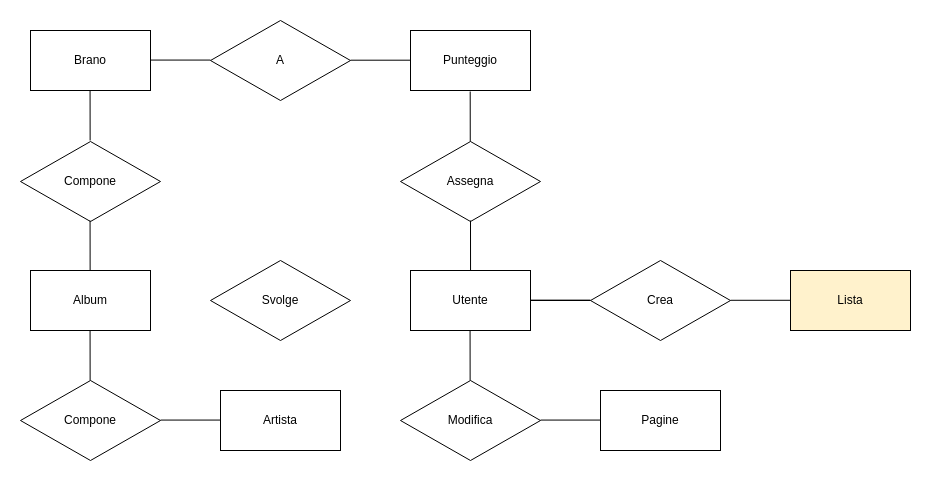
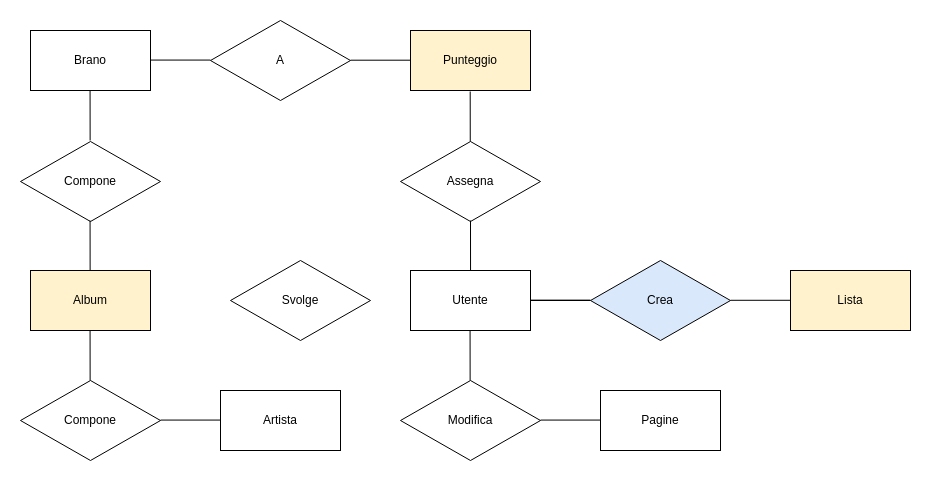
- <mxCell id="6" value="Punteggio" style="rounded=0;whiteSpace=wrap;html=1;" parent="1" vertex="1"><mxGeometry x="410" y="30" width="120" height="60" as="geometry" /></mxCell>
+ <mxCell id="6" value="Punteggio" style="rounded=0;whiteSpace=wrap;html=1;fillColor=#fff2cc;" parent="1" vertex="1"><mxGeometry x="410" y="30" width="120" height="60" as="geometry" /></mxCell>
- <mxCell id="20" value="Album" style="rounded=0;whiteSpace=wrap;html=1;" parent="1" vertex="1"><mxGeometry x="30" y="270" width="120" height="60" as="geometry" /></mxCell>
+ <mxCell id="20" value="Album" style="rounded=0;whiteSpace=wrap;html=1;fillColor=#fff2cc;" parent="1" vertex="1"><mxGeometry x="30" y="270" width="120" height="60" as="geometry" /></mxCell>
- <mxCell id="28" value="Svolge" style="rhombus;whiteSpace=wrap;html=1;" vertex="1" parent="1"><mxGeometry x="210" y="260" width="140" height="80" as="geometry" /></mxCell>
+ <mxCell id="28" value="Svolge" style="rhombus;whiteSpace=wrap;html=1;" vertex="1" parent="1"><mxGeometry x="230" y="260" width="140" height="80" as="geometry" /></mxCell>
- <mxCell id="7" value="Crea" style="rhombus;whiteSpace=wrap;html=1;" parent="1" vertex="1"><mxGeometry x="590" y="260" width="140" height="80" as="geometry" /></mxCell>
+ <mxCell id="7" value="Crea" style="rhombus;whiteSpace=wrap;html=1;fillColor=#dae8fc;" parent="1" vertex="1"><mxGeometry x="590" y="260" width="140" height="80" as="geometry" /></mxCell>
